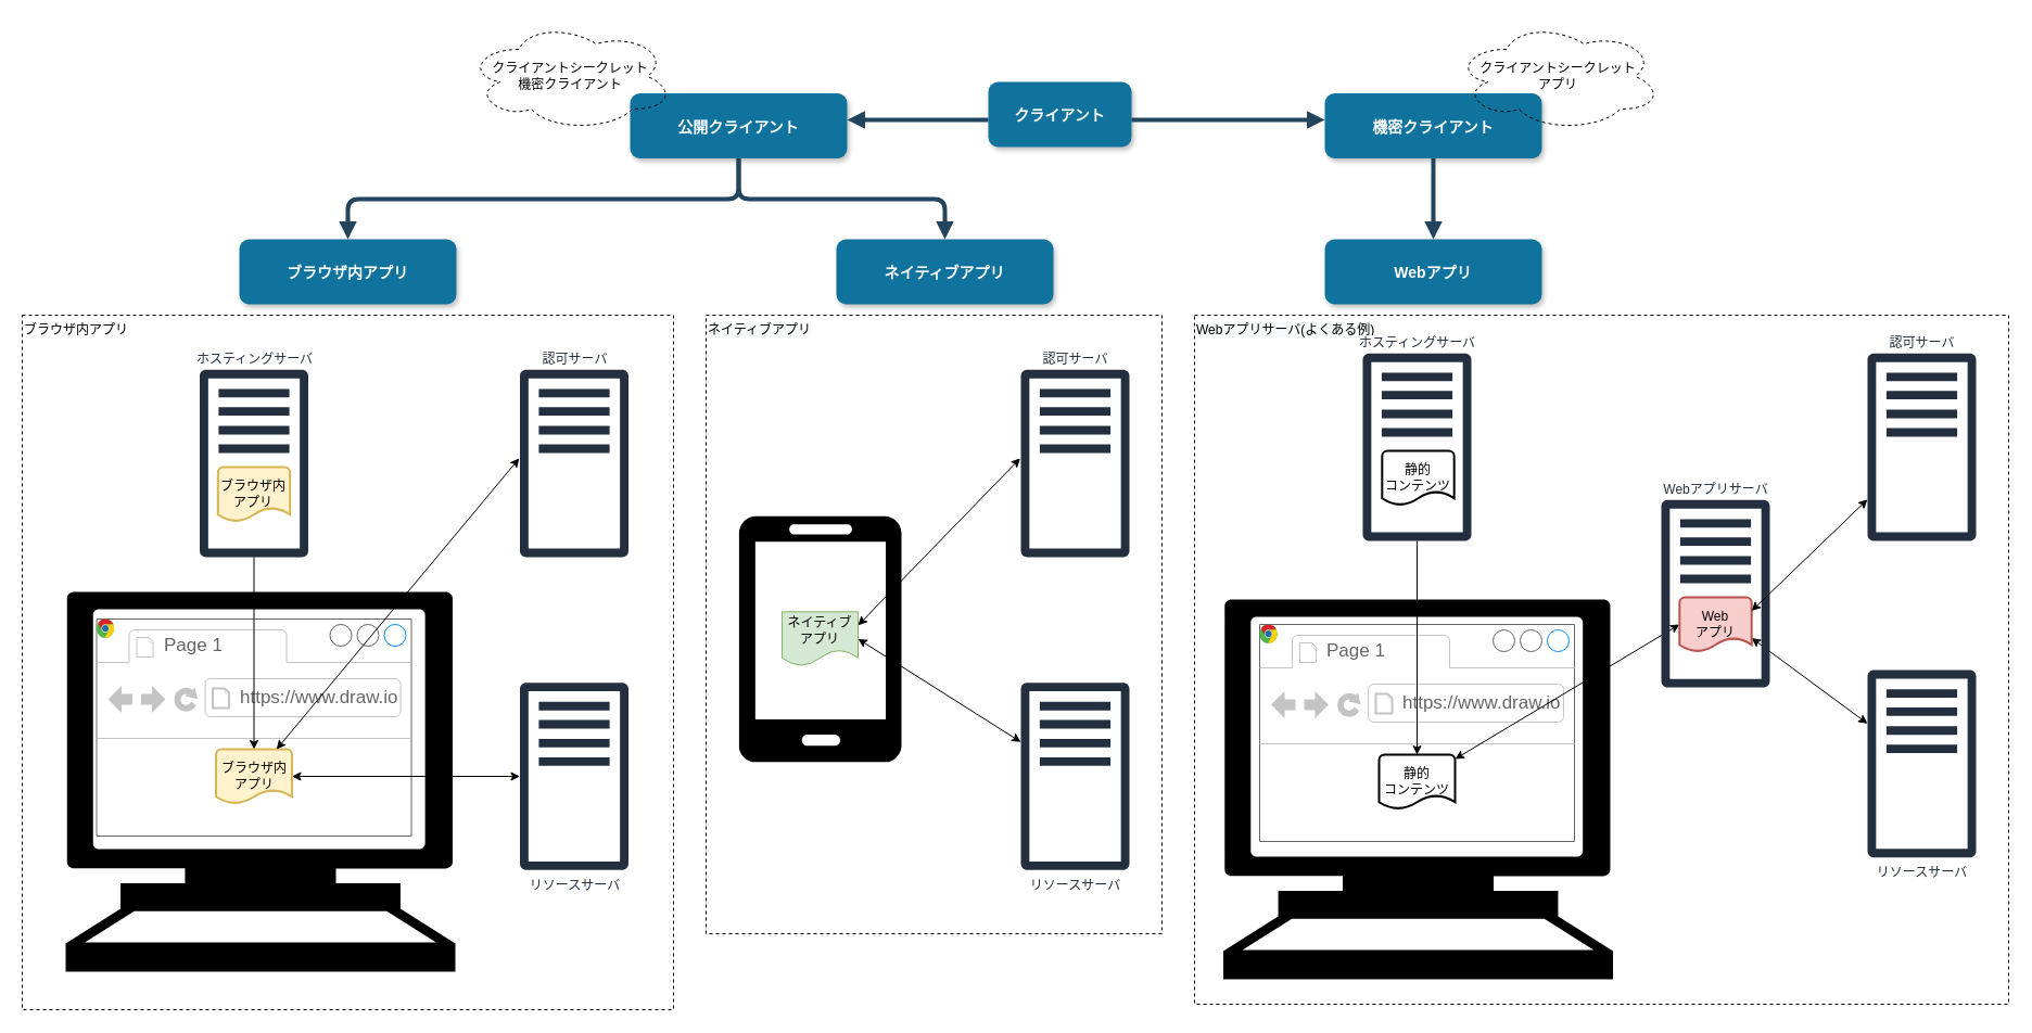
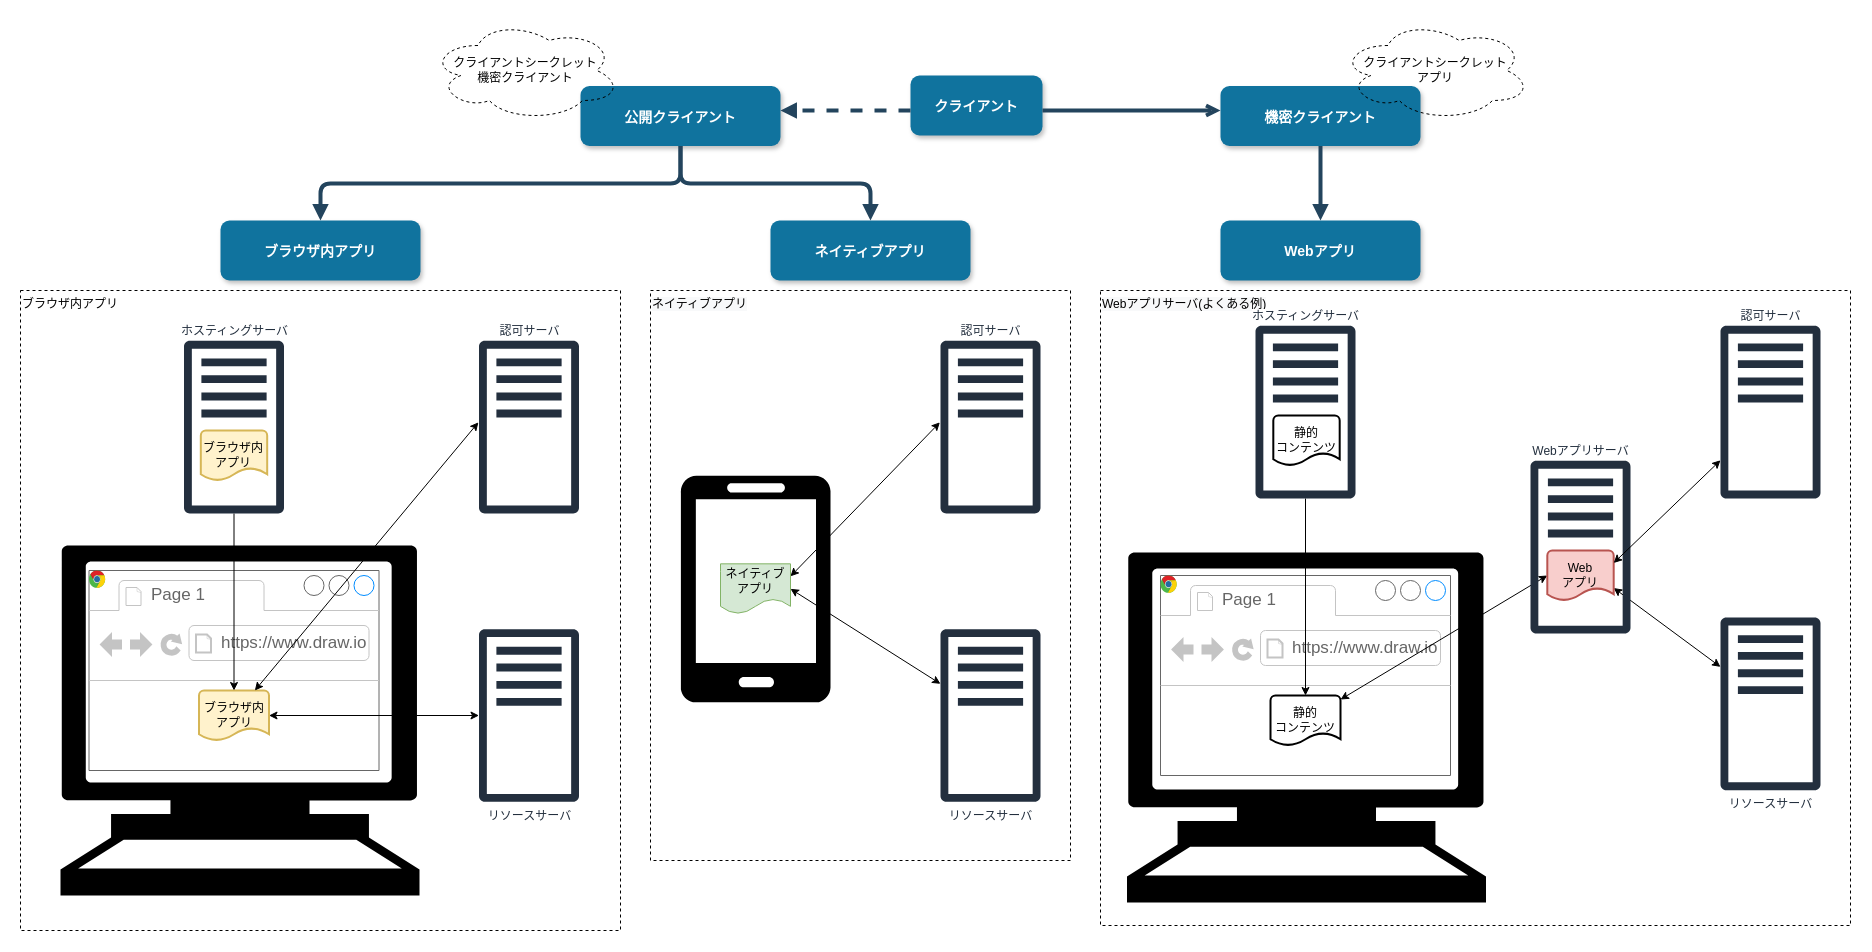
- <mxCell id="8" value="" style="edgeStyle=elbowEdgeStyle;elbow=vertical;strokeWidth=4;endArrow=block;endFill=1;fontStyle=1;strokeColor=#23445D;" parent="1" source="4" target="5" edge="1"><mxGeometry x="22" y="165.5" width="100" height="100" as="geometry"><mxPoint x="212" y="-104.5" as="sourcePoint" /><mxPoint x="312" y="-204.5" as="targetPoint" /></mxGeometry></mxCell>
+ <mxCell id="8" value="" style="edgeStyle=elbowEdgeStyle;elbow=vertical;strokeWidth=4;endArrow=block;endFill=1;fontStyle=1;strokeColor=#23445D;dashed=1;" parent="1" source="4" target="5" edge="1"><mxGeometry x="22" y="165.5" width="100" height="100" as="geometry"><mxPoint x="212" y="-104.5" as="sourcePoint" /><mxPoint x="312" y="-204.5" as="targetPoint" /></mxGeometry></mxCell>
- <mxCell id="9" value="" style="edgeStyle=elbowEdgeStyle;elbow=vertical;strokeWidth=4;endArrow=block;endFill=1;fontStyle=1;strokeColor=#23445D;" parent="1" source="4" target="6" edge="1"><mxGeometry x="22" y="165.5" width="100" height="100" as="geometry"><mxPoint x="212" y="-104.5" as="sourcePoint" /><mxPoint x="312" y="-204.5" as="targetPoint" /></mxGeometry></mxCell>
+ <mxCell id="9" value="" style="edgeStyle=elbowEdgeStyle;elbow=vertical;strokeWidth=4;endArrow=open;endFill=1;fontStyle=1;strokeColor=#23445D;" parent="1" source="4" target="6" edge="1"><mxGeometry x="22" y="165.5" width="100" height="100" as="geometry"><mxPoint x="212" y="-104.5" as="sourcePoint" /><mxPoint x="312" y="-204.5" as="targetPoint" /></mxGeometry></mxCell>
